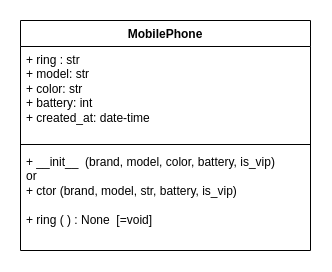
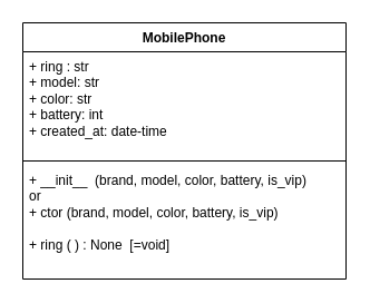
- <mxCell id="5" value="+ __init__&amp;nbsp; (brand, model, color, battery, is_vip)&lt;div&gt;or&amp;nbsp;&lt;/div&gt;&lt;div&gt;+ ctor&amp;nbsp;&lt;span style=&quot;background-color: transparent; color: light-dark(rgb(0, 0, 0), rgb(255, 255, 255));&quot;&gt;(brand, model, str, battery, is_vip)&lt;/span&gt;&lt;/div&gt;&lt;div&gt;&lt;span style=&quot;background-color: transparent; color: light-dark(rgb(0, 0, 0), rgb(255, 255, 255));&quot;&gt;&lt;br&gt;&lt;/span&gt;&lt;/div&gt;&lt;div&gt;&lt;span style=&quot;background-color: transparent; color: light-dark(rgb(0, 0, 0), rgb(255, 255, 255));&quot;&gt;+ ring ( ) : None&amp;nbsp; [=void]&lt;/span&gt;&lt;/div&gt;" style="text;strokeColor=none;fillColor=none;align=left;verticalAlign=top;spacingLeft=4;spacingRight=4;overflow=hidden;rotatable=0;points=[[0,0.5],[1,0.5]];portConstraint=eastwest;whiteSpace=wrap;html=1;" parent="2" vertex="1"><mxGeometry y="128" width="290" height="102" as="geometry" /></mxCell>
+ <mxCell id="5" value="+ __init__&amp;nbsp; (brand, model, color, battery, is_vip)&lt;div&gt;or&amp;nbsp;&lt;/div&gt;&lt;div&gt;+ ctor&amp;nbsp;&lt;span style=&quot;background-color: transparent; color: light-dark(rgb(0, 0, 0), rgb(255, 255, 255));&quot;&gt;(brand, model, color, battery, is_vip)&lt;/span&gt;&lt;/div&gt;&lt;div&gt;&lt;span style=&quot;background-color: transparent; color: light-dark(rgb(0, 0, 0), rgb(255, 255, 255));&quot;&gt;&lt;br&gt;&lt;/span&gt;&lt;/div&gt;&lt;div&gt;&lt;span style=&quot;background-color: transparent; color: light-dark(rgb(0, 0, 0), rgb(255, 255, 255));&quot;&gt;+ ring ( ) : None&amp;nbsp; [=void]&lt;/span&gt;&lt;/div&gt;" style="text;strokeColor=none;fillColor=none;align=left;verticalAlign=top;spacingLeft=4;spacingRight=4;overflow=hidden;rotatable=0;points=[[0,0.5],[1,0.5]];portConstraint=eastwest;whiteSpace=wrap;html=1;" parent="2" vertex="1"><mxGeometry y="128" width="290" height="102" as="geometry" /></mxCell>
